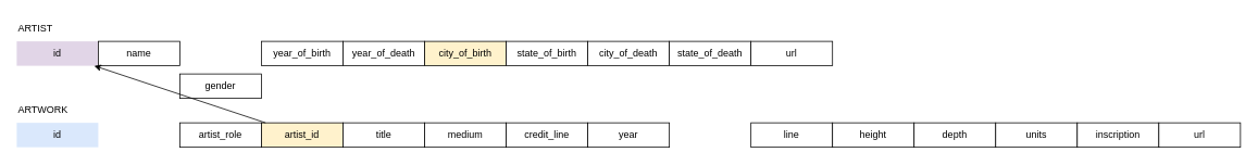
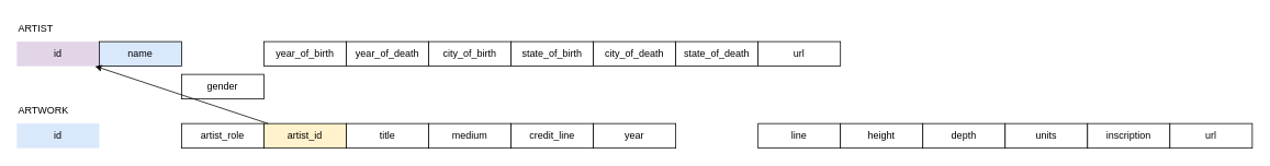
- <mxCell id="4" value="name" style="rounded=0;whiteSpace=wrap;html=1;" parent="1" vertex="1"><mxGeometry x="120" y="50" width="100" height="30" as="geometry" /></mxCell>
+ <mxCell id="4" value="name" style="rounded=0;whiteSpace=wrap;html=1;fillColor=#dae8fc;" parent="1" vertex="1"><mxGeometry x="120" y="50" width="100" height="30" as="geometry" /></mxCell>
- <mxCell id="8" value="city_of_birth" style="rounded=0;whiteSpace=wrap;html=1;fillColor=#fff2cc;" parent="1" vertex="1"><mxGeometry x="520" y="50" width="100" height="30" as="geometry" /></mxCell>
+ <mxCell id="8" value="city_of_birth" style="rounded=0;whiteSpace=wrap;html=1;" parent="1" vertex="1"><mxGeometry x="520" y="50" width="100" height="30" as="geometry" /></mxCell>
